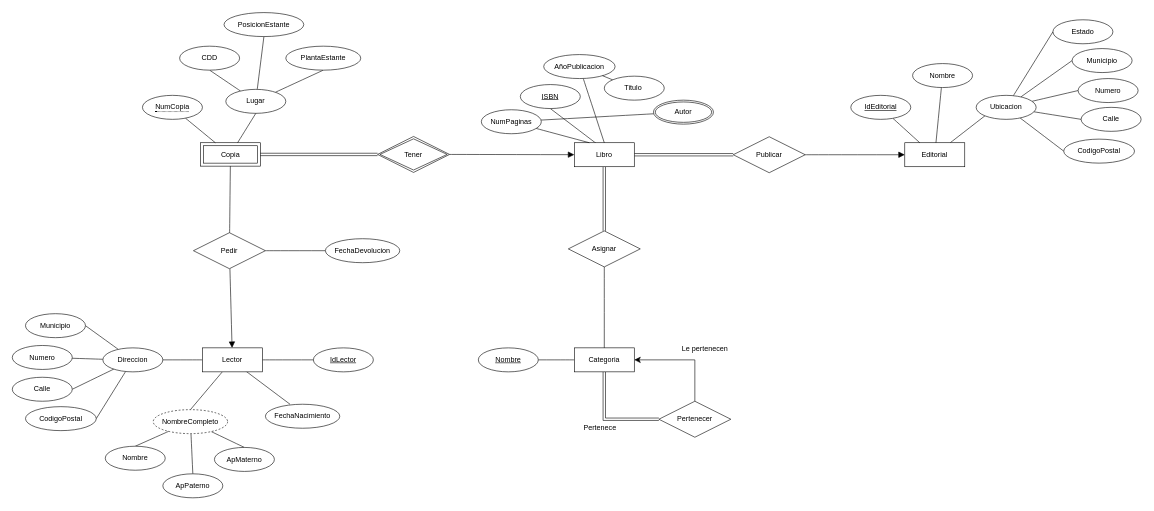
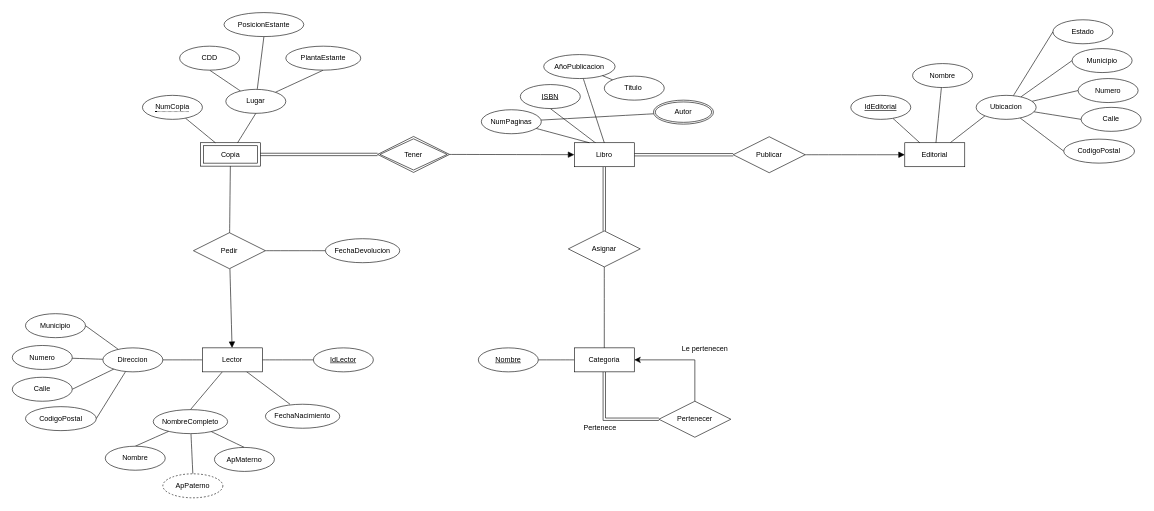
- <mxCell id="55" value="NombreCompleto" style="ellipse;whiteSpace=wrap;html=1;align=center;dashed=1;" vertex="1" parent="1"><mxGeometry x="255" y="682" width="124" height="40" as="geometry" /></mxCell>
+ <mxCell id="55" value="NombreCompleto" style="ellipse;whiteSpace=wrap;html=1;align=center;" vertex="1" parent="1"><mxGeometry x="255" y="682" width="124" height="40" as="geometry" /></mxCell>
- <mxCell id="57" value="ApPaterno" style="ellipse;whiteSpace=wrap;html=1;align=center;" vertex="1" parent="1"><mxGeometry x="271" y="789" width="100" height="40" as="geometry" /></mxCell>
+ <mxCell id="57" value="ApPaterno" style="ellipse;whiteSpace=wrap;html=1;align=center;dashed=1;" vertex="1" parent="1"><mxGeometry x="271" y="789" width="100" height="40" as="geometry" /></mxCell>
